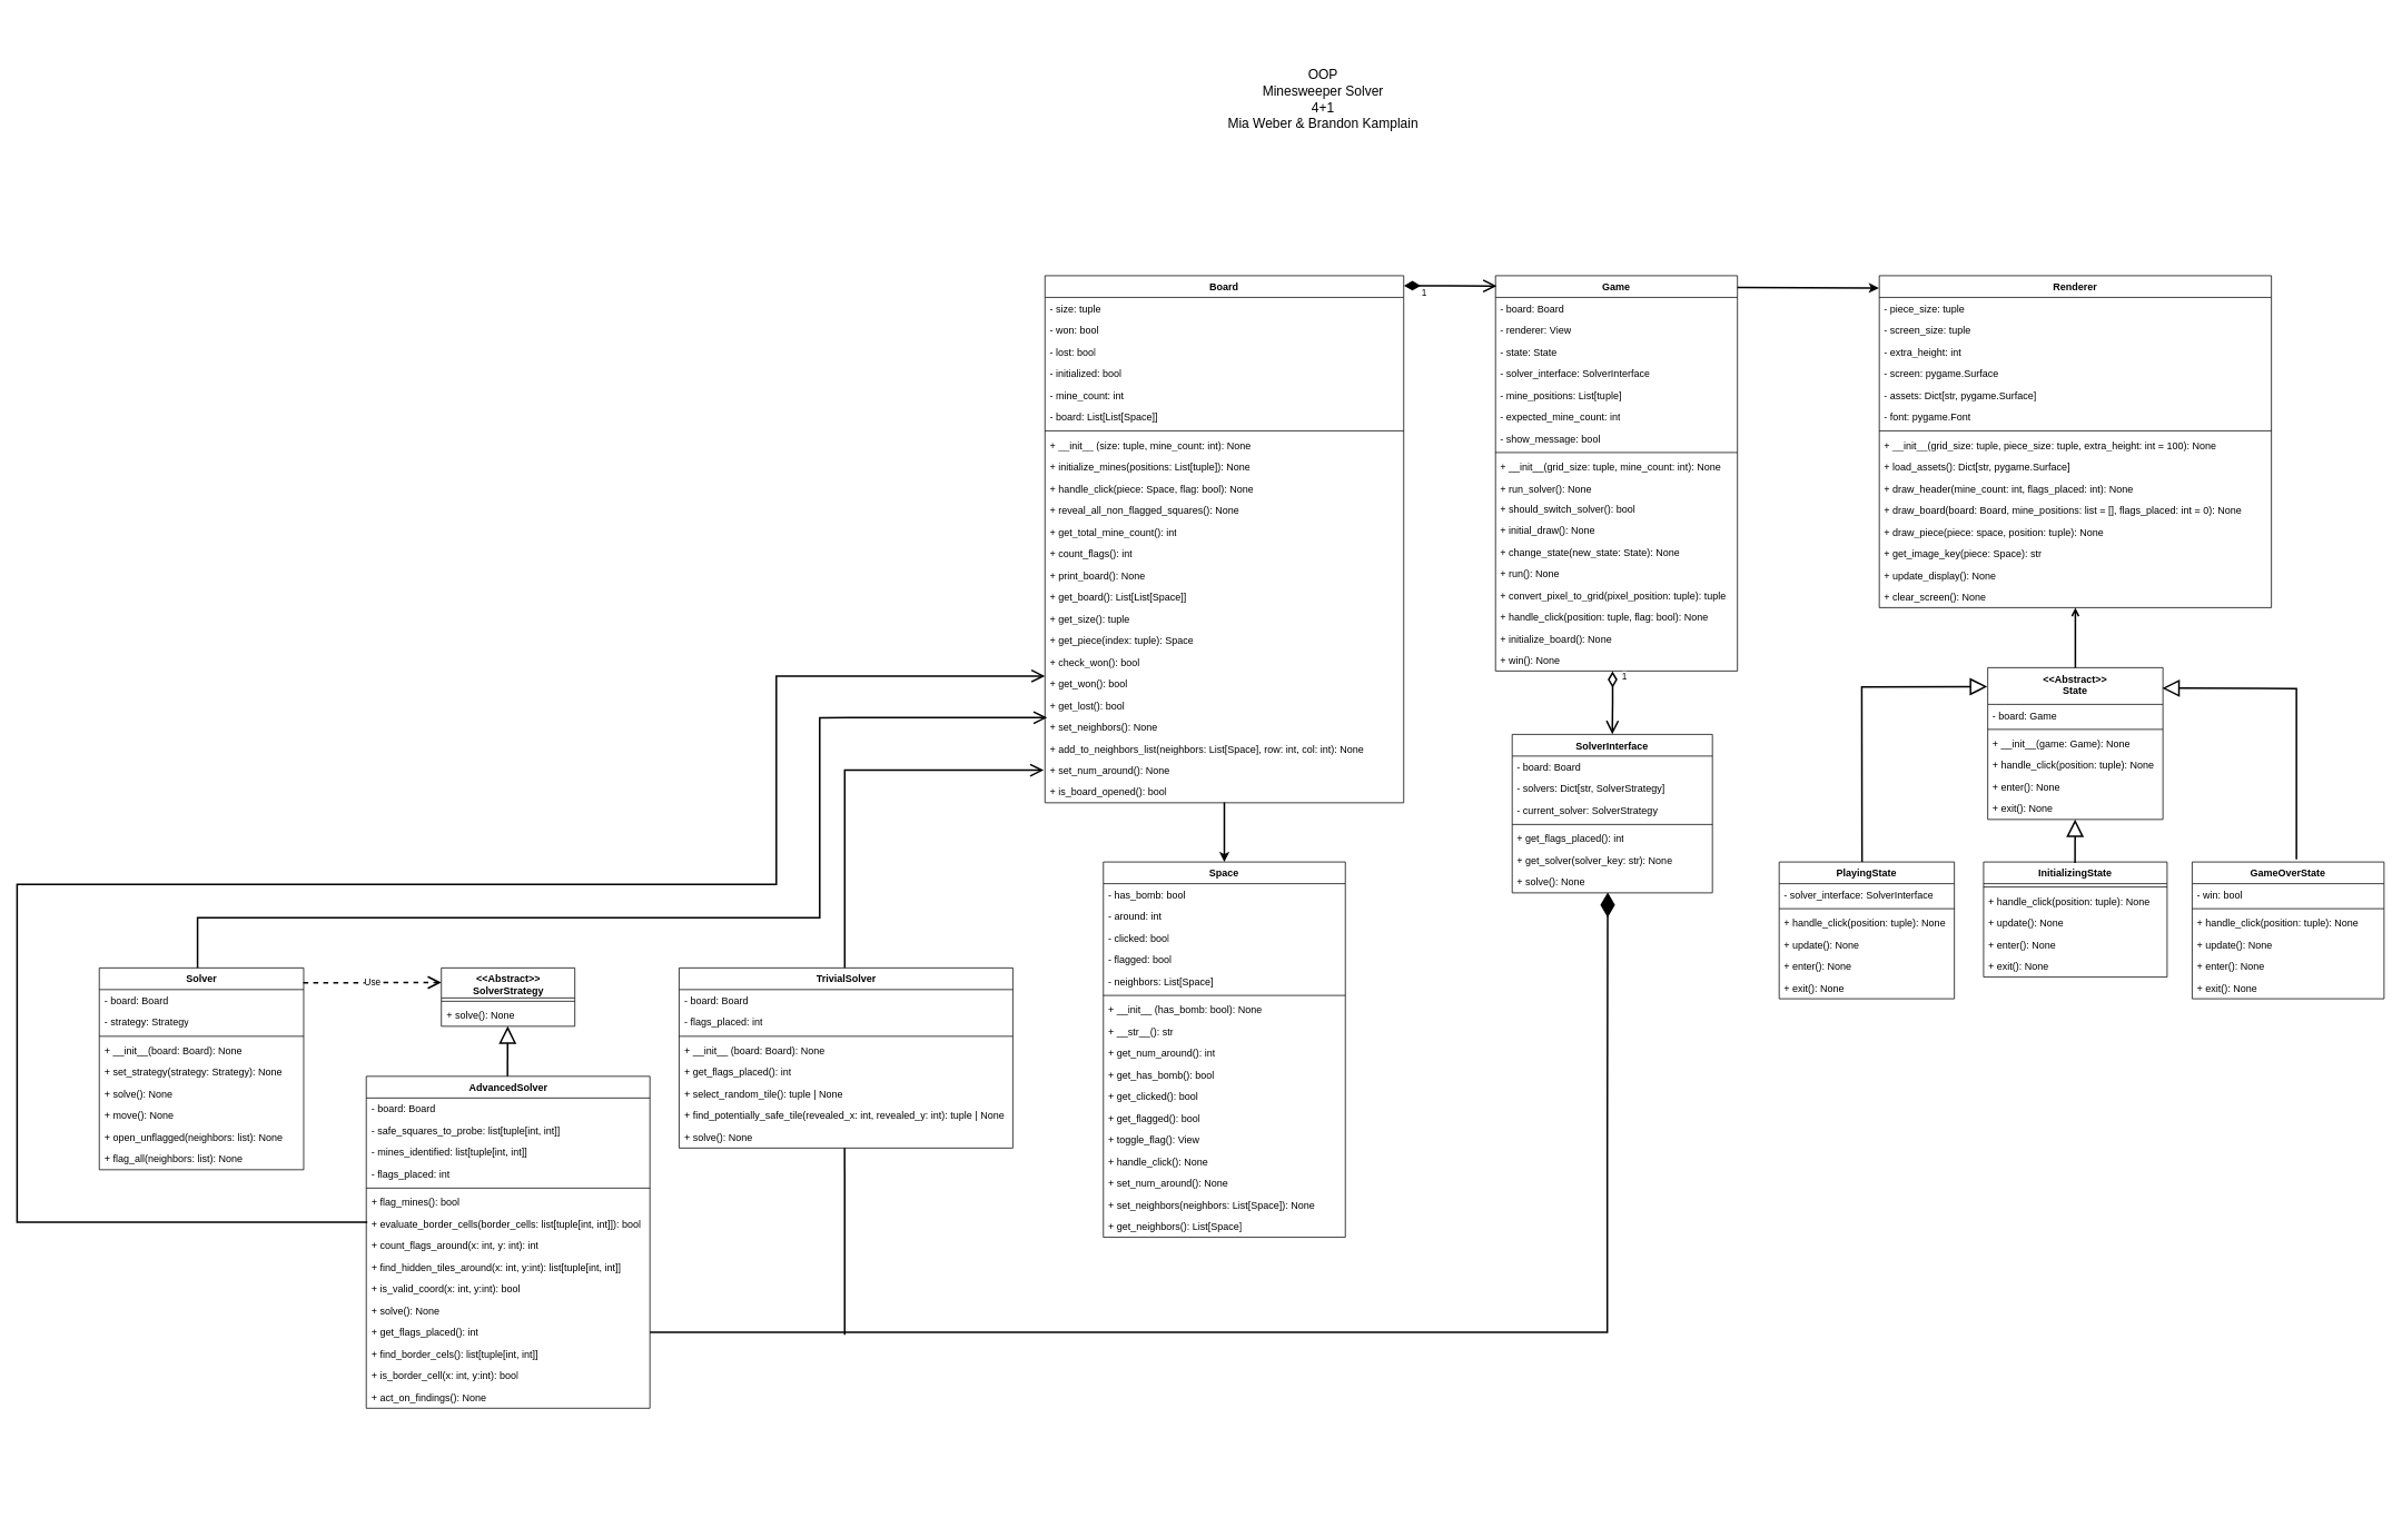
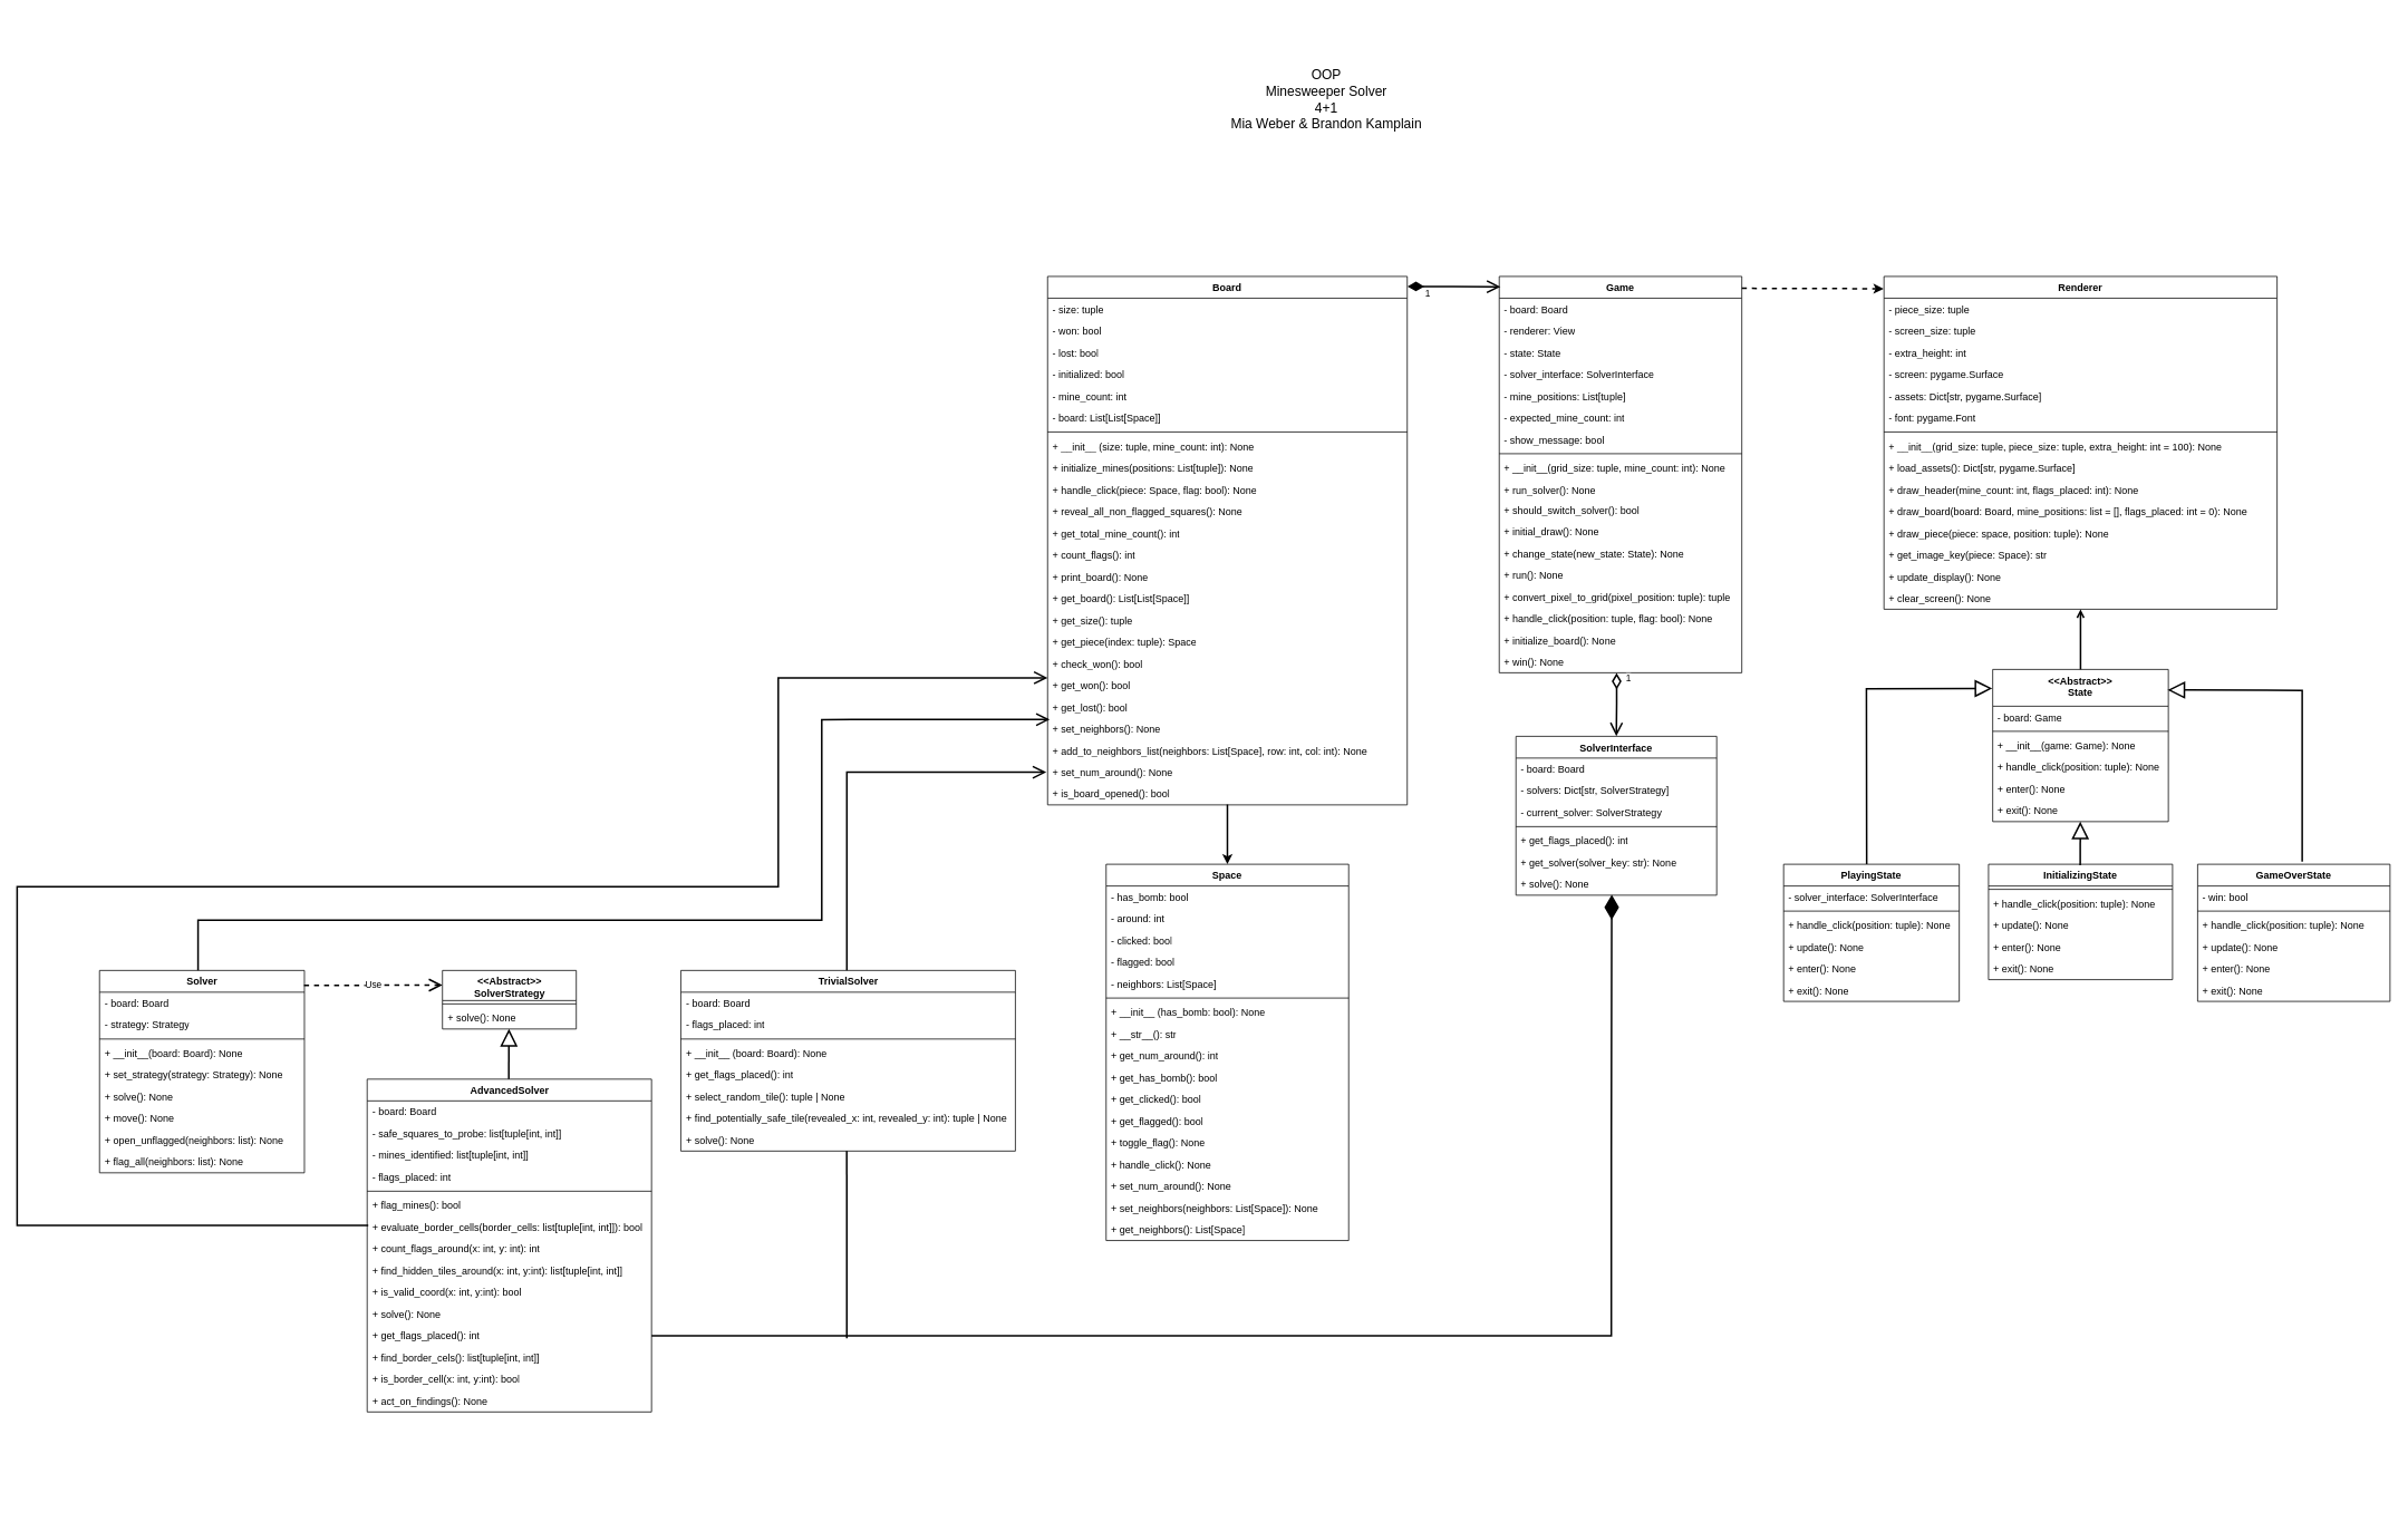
- <mxCell id="123" value="" style="endArrow=classic;html=1;rounded=0;entryX=-0.001;entryY=0.037;entryDx=0;entryDy=0;entryPerimeter=0;strokeWidth=2;exitX=1;exitY=0.03;exitDx=0;exitDy=0;exitPerimeter=0;" edge="1" parent="2" source="56" target="75"><mxGeometry width="50" height="50" relative="1" as="geometry"><mxPoint x="830" y="10" as="sourcePoint" /><mxPoint x="950" y="-40" as="targetPoint" /></mxGeometry></mxCell>
+ <mxCell id="123" value="" style="endArrow=classic;html=1;rounded=0;entryX=-0.001;entryY=0.037;entryDx=0;entryDy=0;entryPerimeter=0;strokeWidth=2;exitX=1;exitY=0.03;exitDx=0;exitDy=0;exitPerimeter=0;dashed=1;" edge="1" parent="2" source="56" target="75"><mxGeometry width="50" height="50" relative="1" as="geometry"><mxPoint x="830" y="10" as="sourcePoint" /><mxPoint x="950" y="-40" as="targetPoint" /></mxGeometry></mxCell>
- <mxCell id="50" value="+ toggle_flag(): View" style="text;strokeColor=none;fillColor=none;align=left;verticalAlign=top;spacingLeft=4;spacingRight=4;overflow=hidden;rotatable=0;points=[[0,0.5],[1,0.5]];portConstraint=eastwest;whiteSpace=wrap;html=1;" vertex="1" parent="37"><mxGeometry y="320" width="290" height="26" as="geometry" /></mxCell>
+ <mxCell id="50" value="+ toggle_flag(): None" style="text;strokeColor=none;fillColor=none;align=left;verticalAlign=top;spacingLeft=4;spacingRight=4;overflow=hidden;rotatable=0;points=[[0,0.5],[1,0.5]];portConstraint=eastwest;whiteSpace=wrap;html=1;" vertex="1" parent="37"><mxGeometry y="320" width="290" height="26" as="geometry" /></mxCell>
